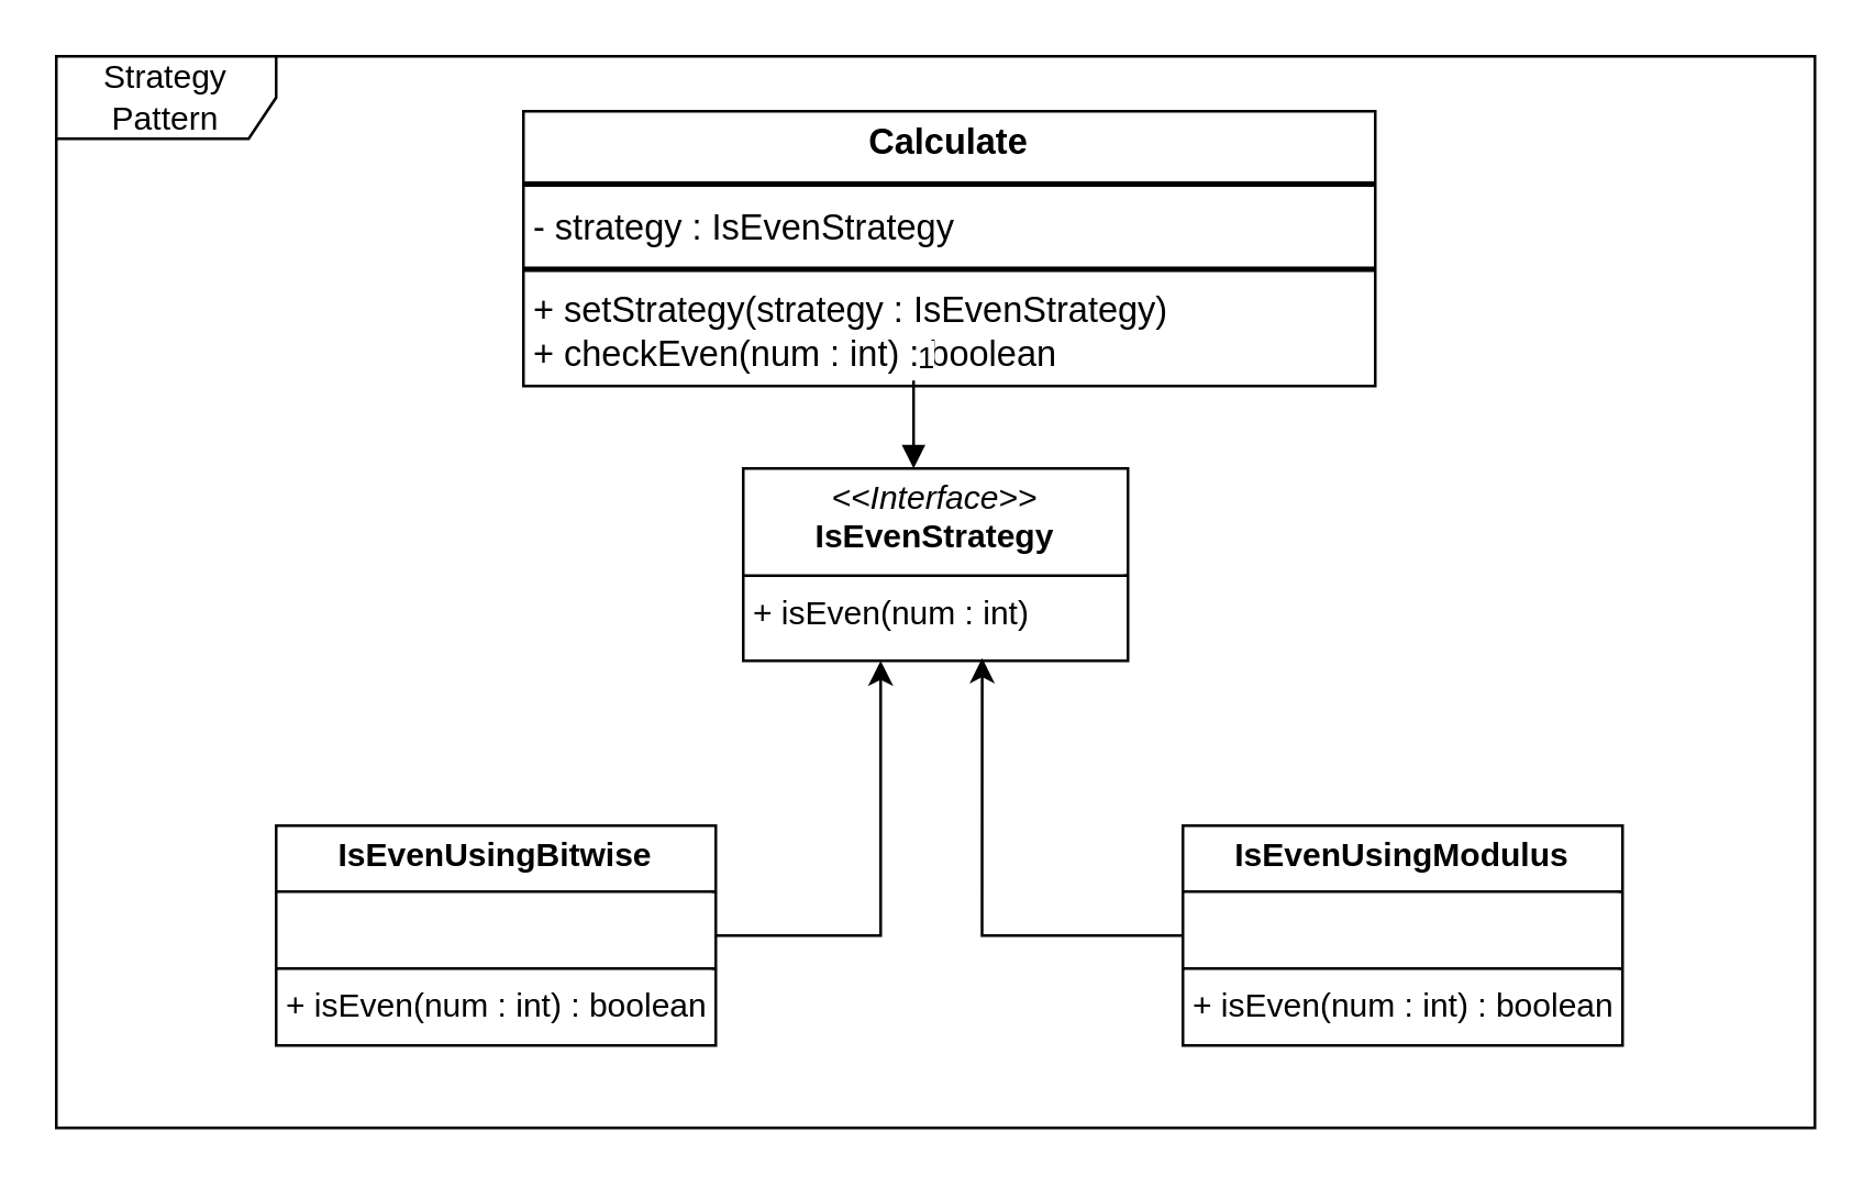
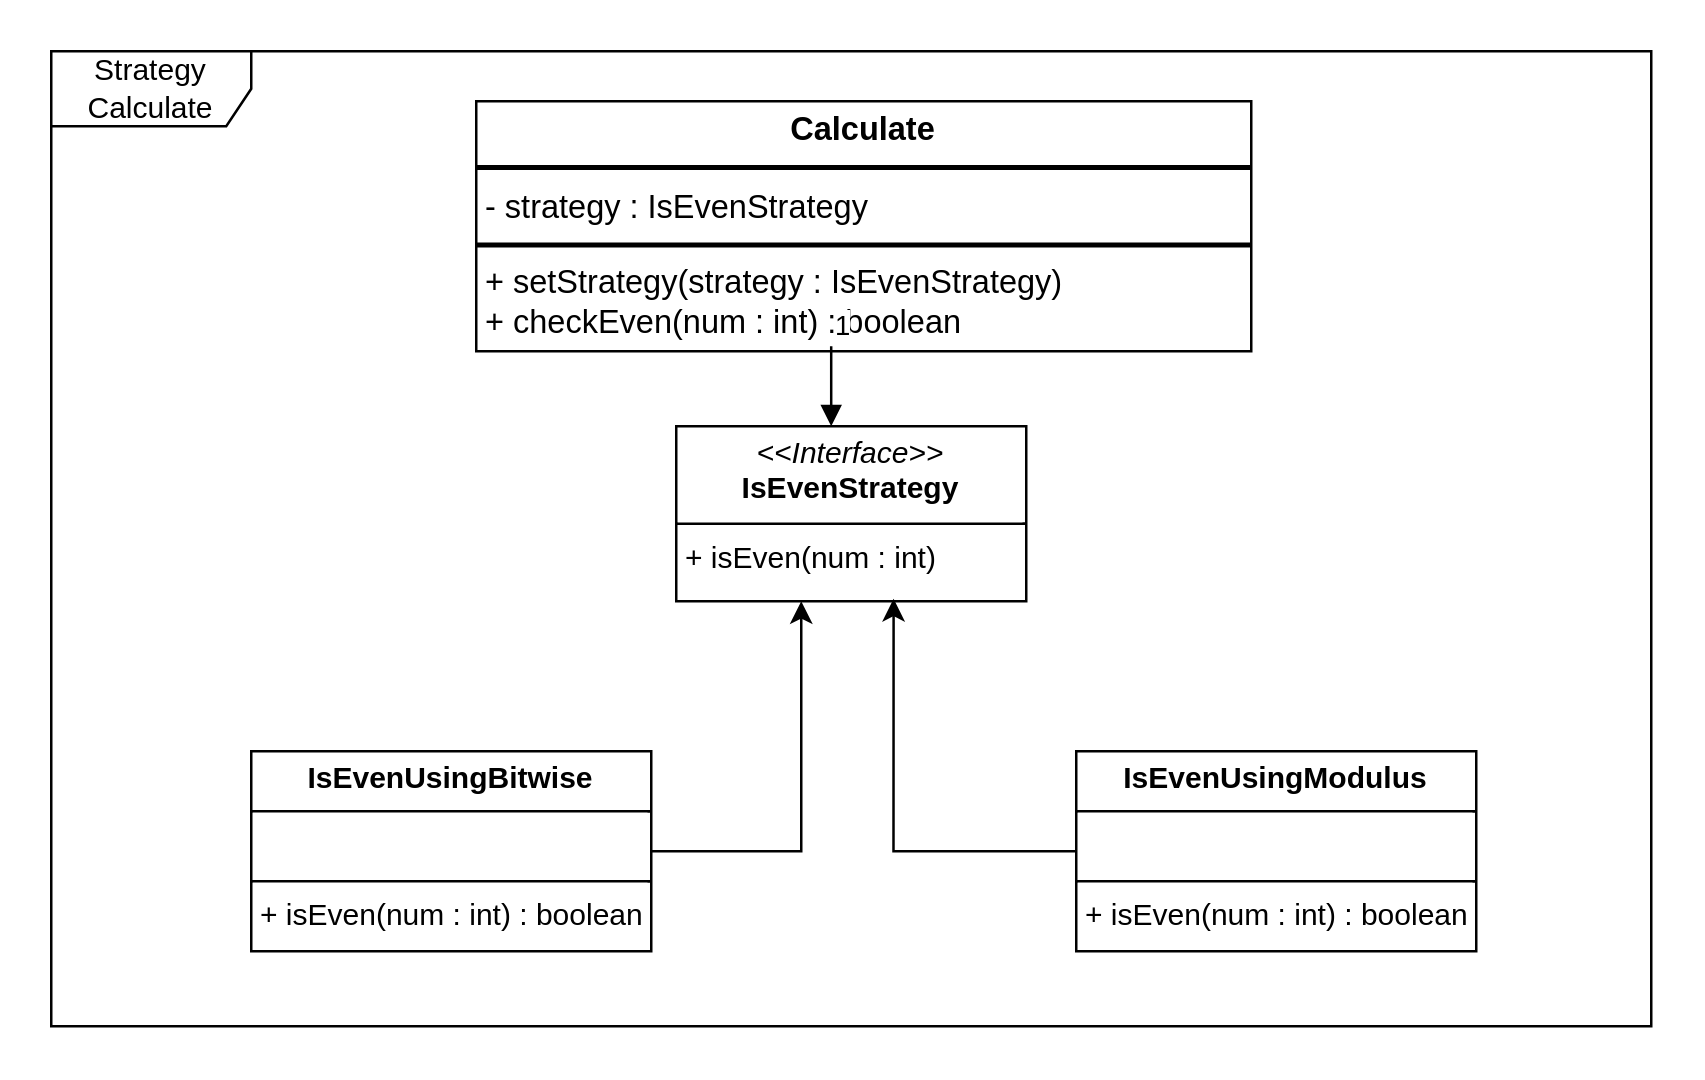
- <mxCell id="10" value="Strategy Pattern" style="shape=umlFrame;whiteSpace=wrap;html=1;pointerEvents=0;width=80;height=30;" vertex="1" parent="1"><mxGeometry x="20" width="640" height="390" as="geometry" y="20" /></mxCell>
+ <mxCell id="10" value="Strategy Calculate" style="shape=umlFrame;whiteSpace=wrap;html=1;pointerEvents=0;width=80;height=30;" vertex="1" parent="1"><mxGeometry x="20" width="640" height="390" as="geometry" y="20" /></mxCell>
